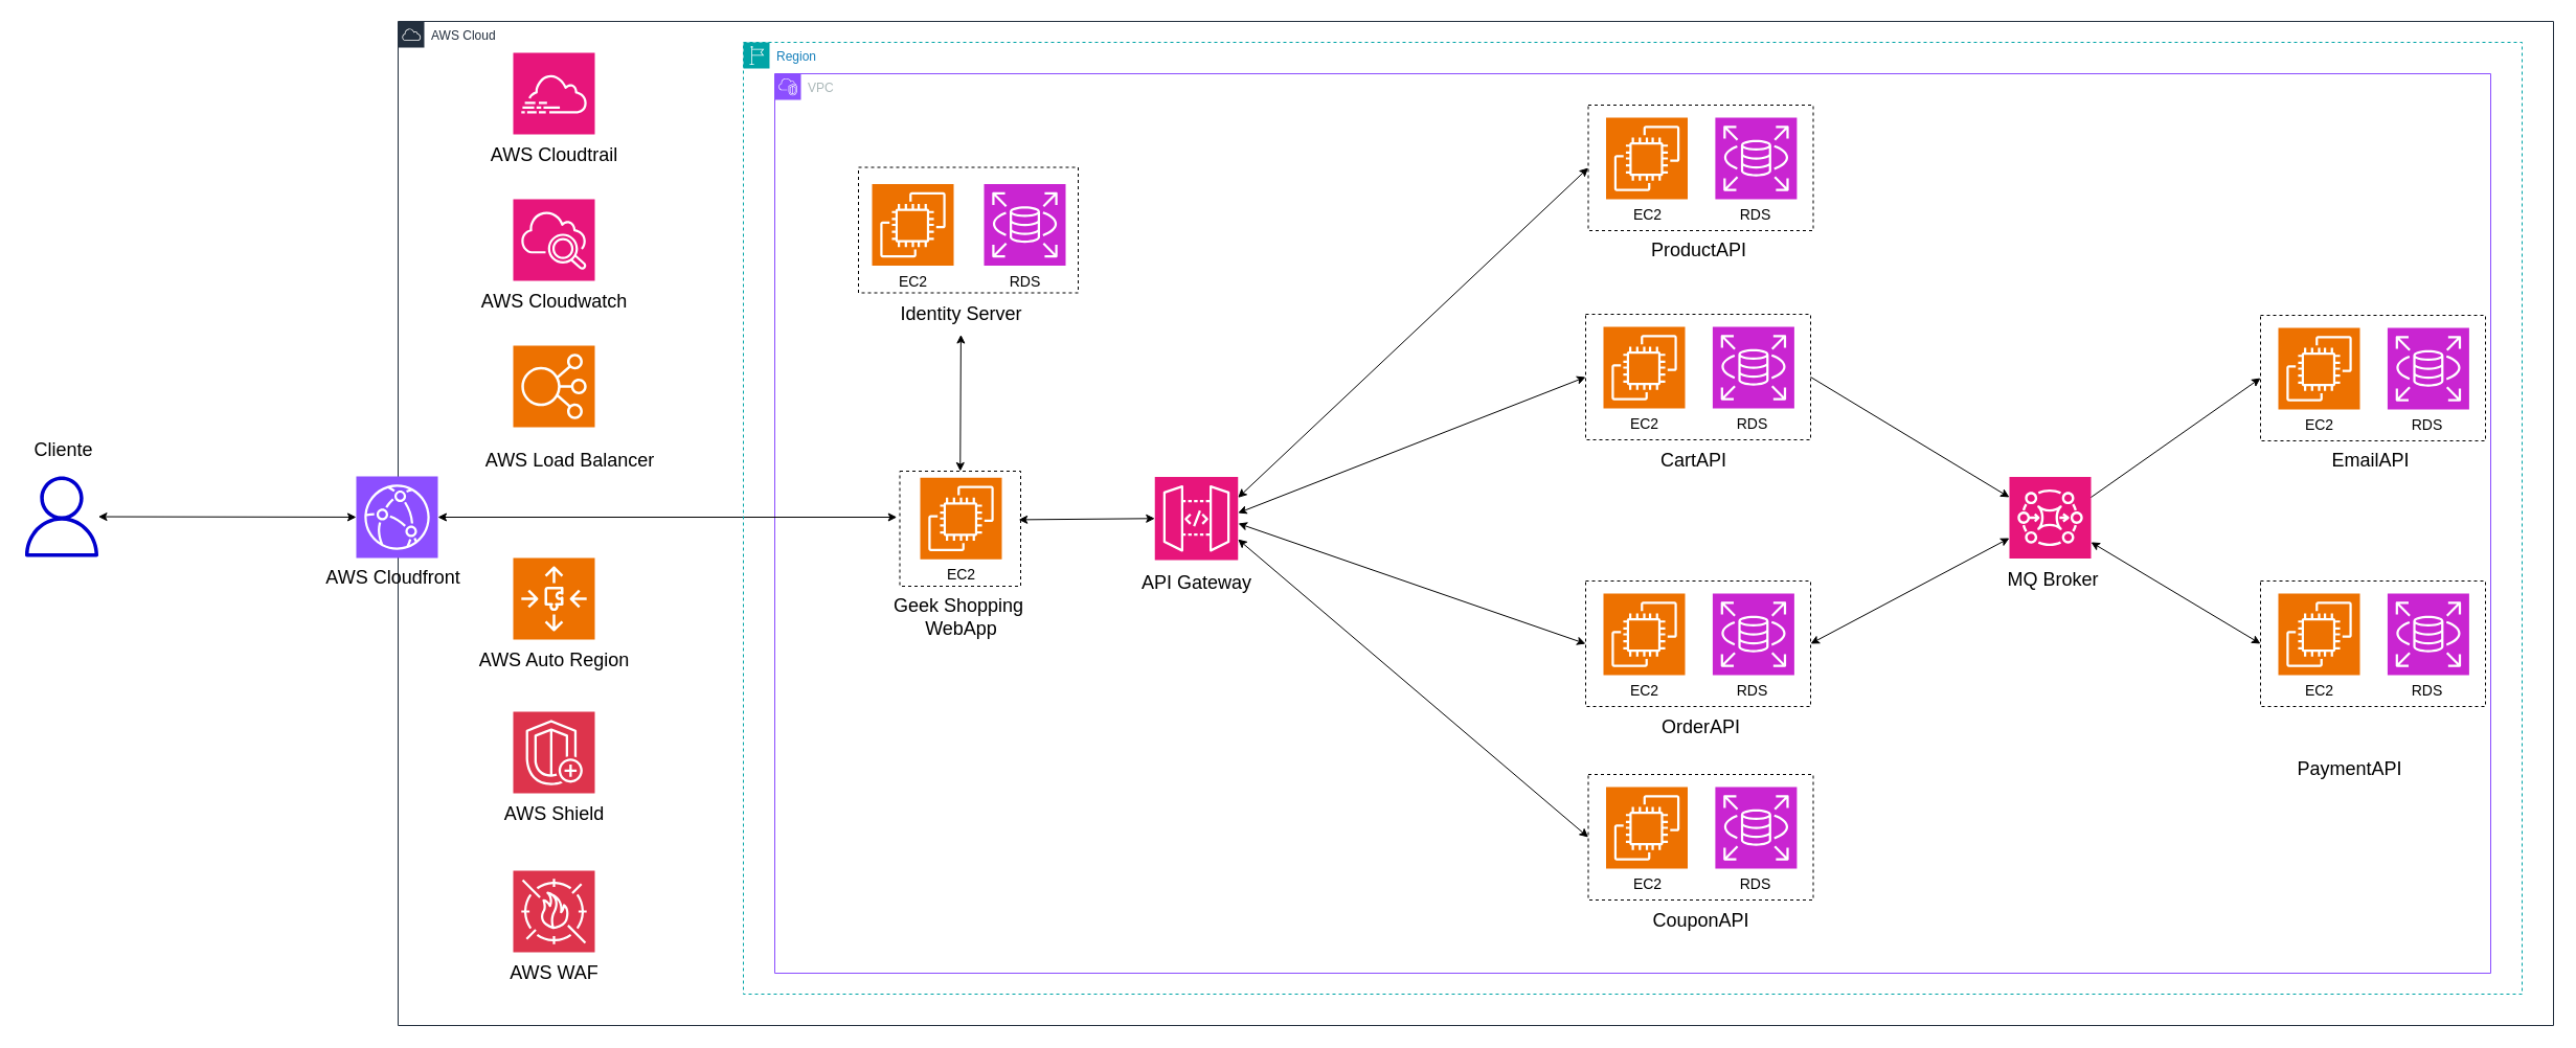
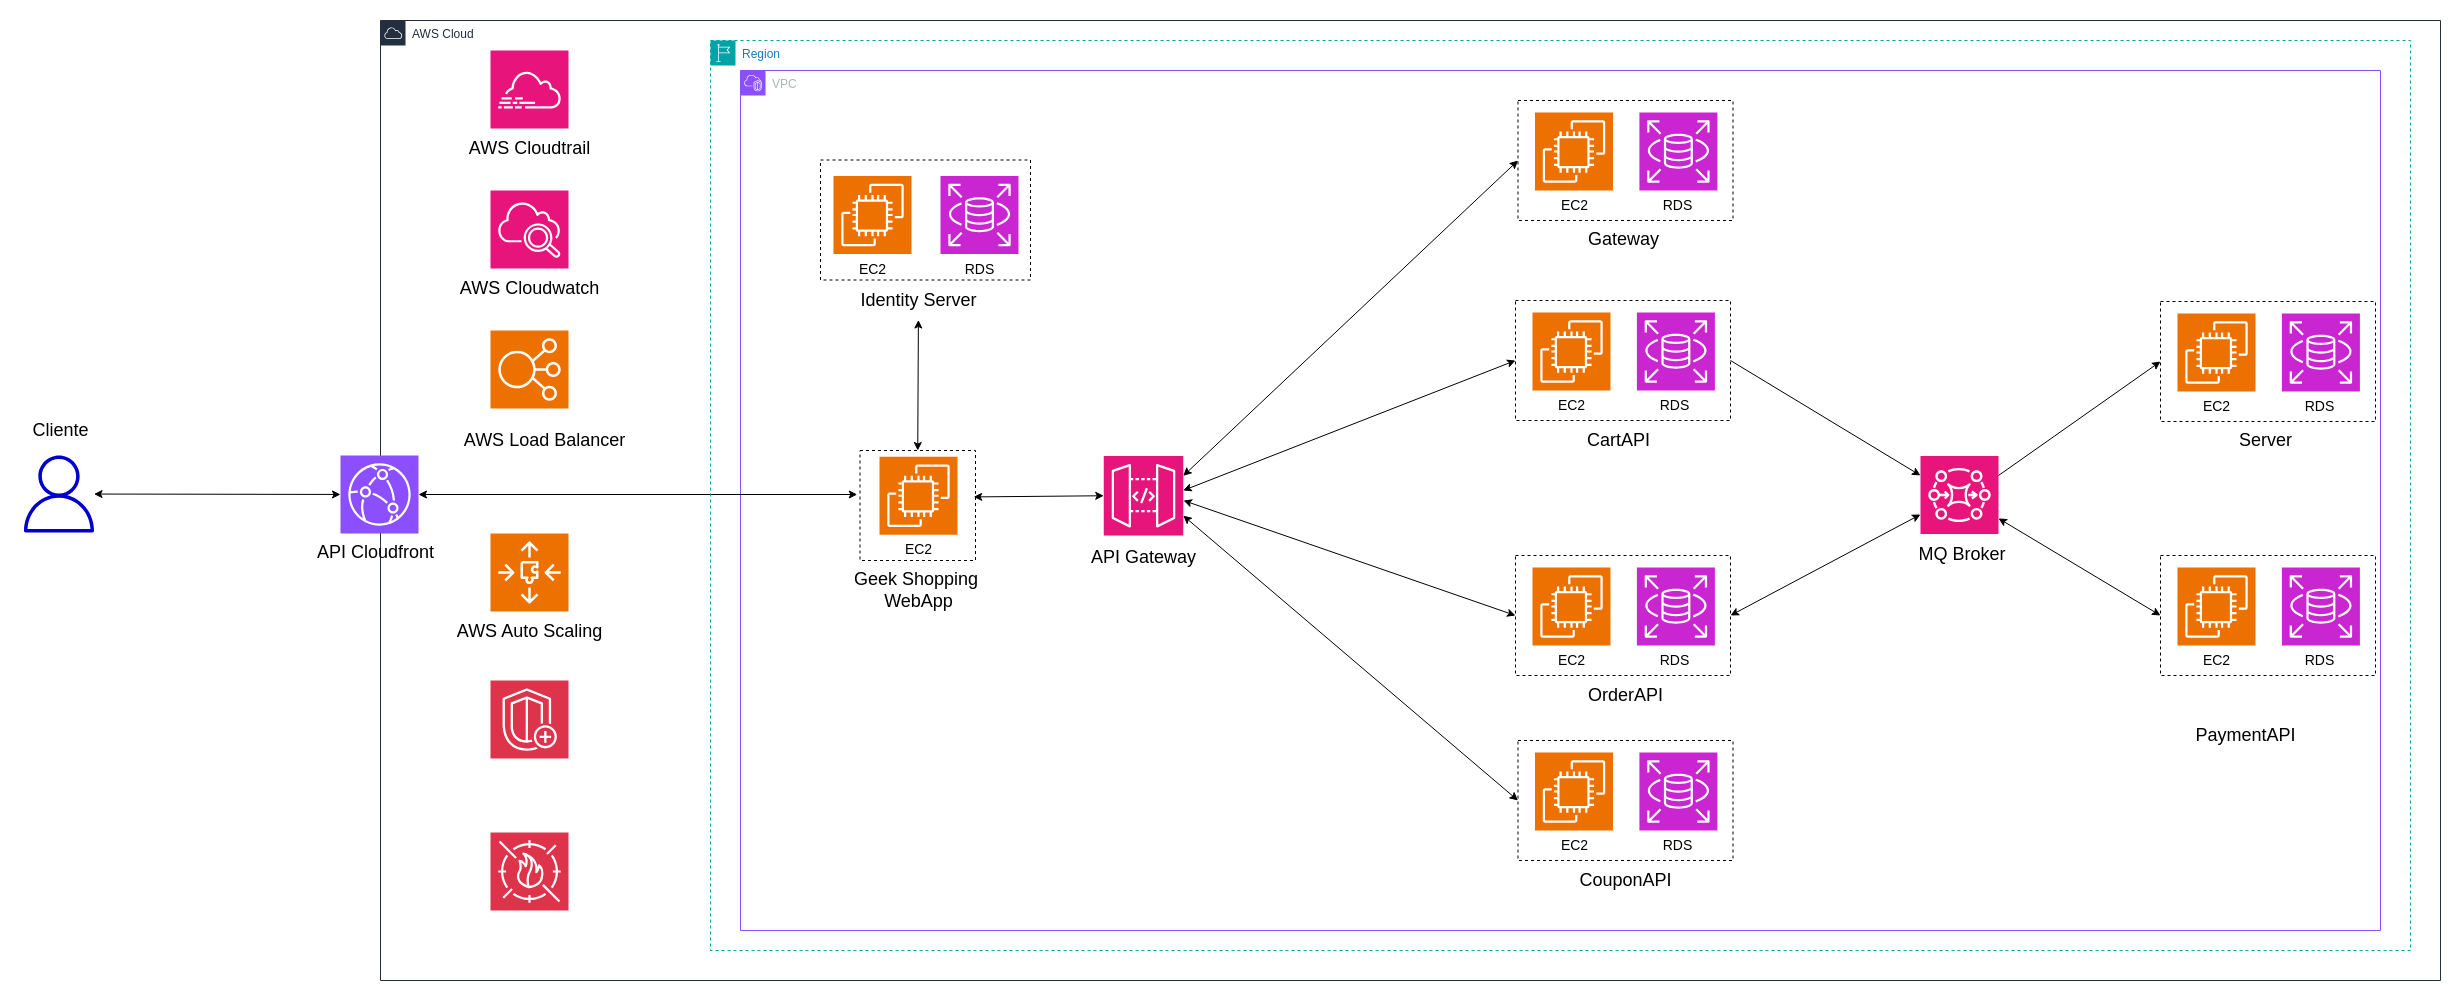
- <mxCell id="21" value="&lt;font style=&quot;font-size: 18px;&quot;&gt;ProductAPI&lt;/font&gt;" style="text;html=1;align=center;verticalAlign=middle;resizable=0;points=[];autosize=1;strokeColor=none;fillColor=none;" parent="5" vertex="1"><mxGeometry x="827.5" y="149" width="110" height="40" as="geometry" /></mxCell>
+ <mxCell id="21" value="&lt;font style=&quot;font-size: 18px;&quot;&gt;Gateway&lt;/font&gt;" style="text;html=1;align=center;verticalAlign=middle;resizable=0;points=[];autosize=1;strokeColor=none;fillColor=none;" parent="5" vertex="1"><mxGeometry x="827.5" y="149" width="110" height="40" as="geometry" /></mxCell>
- <mxCell id="45" value="&lt;font style=&quot;font-size: 18px;&quot;&gt;EmailAPI&lt;/font&gt;" style="text;html=1;align=center;verticalAlign=middle;resizable=0;points=[];autosize=1;strokeColor=none;fillColor=none;" parent="5" vertex="1"><mxGeometry x="1475" y="350" width="100" height="40" as="geometry" /></mxCell>
+ <mxCell id="45" value="&lt;font style=&quot;font-size: 18px;&quot;&gt;Server&lt;/font&gt;" style="text;html=1;align=center;verticalAlign=middle;resizable=0;points=[];autosize=1;strokeColor=none;fillColor=none;" parent="5" vertex="1"><mxGeometry x="1475" y="350" width="100" height="40" as="geometry" /></mxCell>
- <mxCell id="82" value="&lt;font style=&quot;font-size: 18px;&quot;&gt;AWS Cloudfront&lt;/font&gt;" style="text;html=1;align=center;verticalAlign=middle;resizable=0;points=[];autosize=1;strokeColor=none;fillColor=none;" vertex="1" parent="1"><mxGeometry x="300" y="532" width="150" height="40" as="geometry" /></mxCell>
+ <mxCell id="82" value="&lt;font style=&quot;font-size: 18px;&quot;&gt;API Cloudfront&lt;/font&gt;" style="text;html=1;align=center;verticalAlign=middle;resizable=0;points=[];autosize=1;strokeColor=none;fillColor=none;" vertex="1" parent="1"><mxGeometry x="300" y="532" width="150" height="40" as="geometry" /></mxCell>
- <mxCell id="80" value="&lt;font style=&quot;font-size: 18px;&quot;&gt;AWS Auto Region&lt;/font&gt;" style="text;html=1;align=center;verticalAlign=middle;resizable=0;points=[];autosize=1;strokeColor=none;fillColor=none;" vertex="1" parent="4"><mxGeometry x="64" y="591" width="170" height="40" as="geometry" /></mxCell>
+ <mxCell id="80" value="&lt;font style=&quot;font-size: 18px;&quot;&gt;AWS Auto Scaling&lt;/font&gt;" style="text;html=1;align=center;verticalAlign=middle;resizable=0;points=[];autosize=1;strokeColor=none;fillColor=none;" vertex="1" parent="4"><mxGeometry x="64" y="591" width="170" height="40" as="geometry" /></mxCell>
- <mxCell id="74" value="&lt;font style=&quot;font-size: 18px;&quot;&gt;AWS Shield&lt;/font&gt;" style="text;html=1;align=center;verticalAlign=middle;resizable=0;points=[];autosize=1;strokeColor=none;fillColor=none;" vertex="1" parent="4"><mxGeometry x="89" y="738" width="120" height="40" as="geometry" /></mxCell>
- <mxCell id="75" value="&lt;font style=&quot;font-size: 18px;&quot;&gt;AWS WAF&lt;/font&gt;" style="text;html=1;align=center;verticalAlign=middle;resizable=0;points=[];autosize=1;strokeColor=none;fillColor=none;" vertex="1" parent="4"><mxGeometry x="94" y="890" width="110" height="40" as="geometry" /></mxCell>
